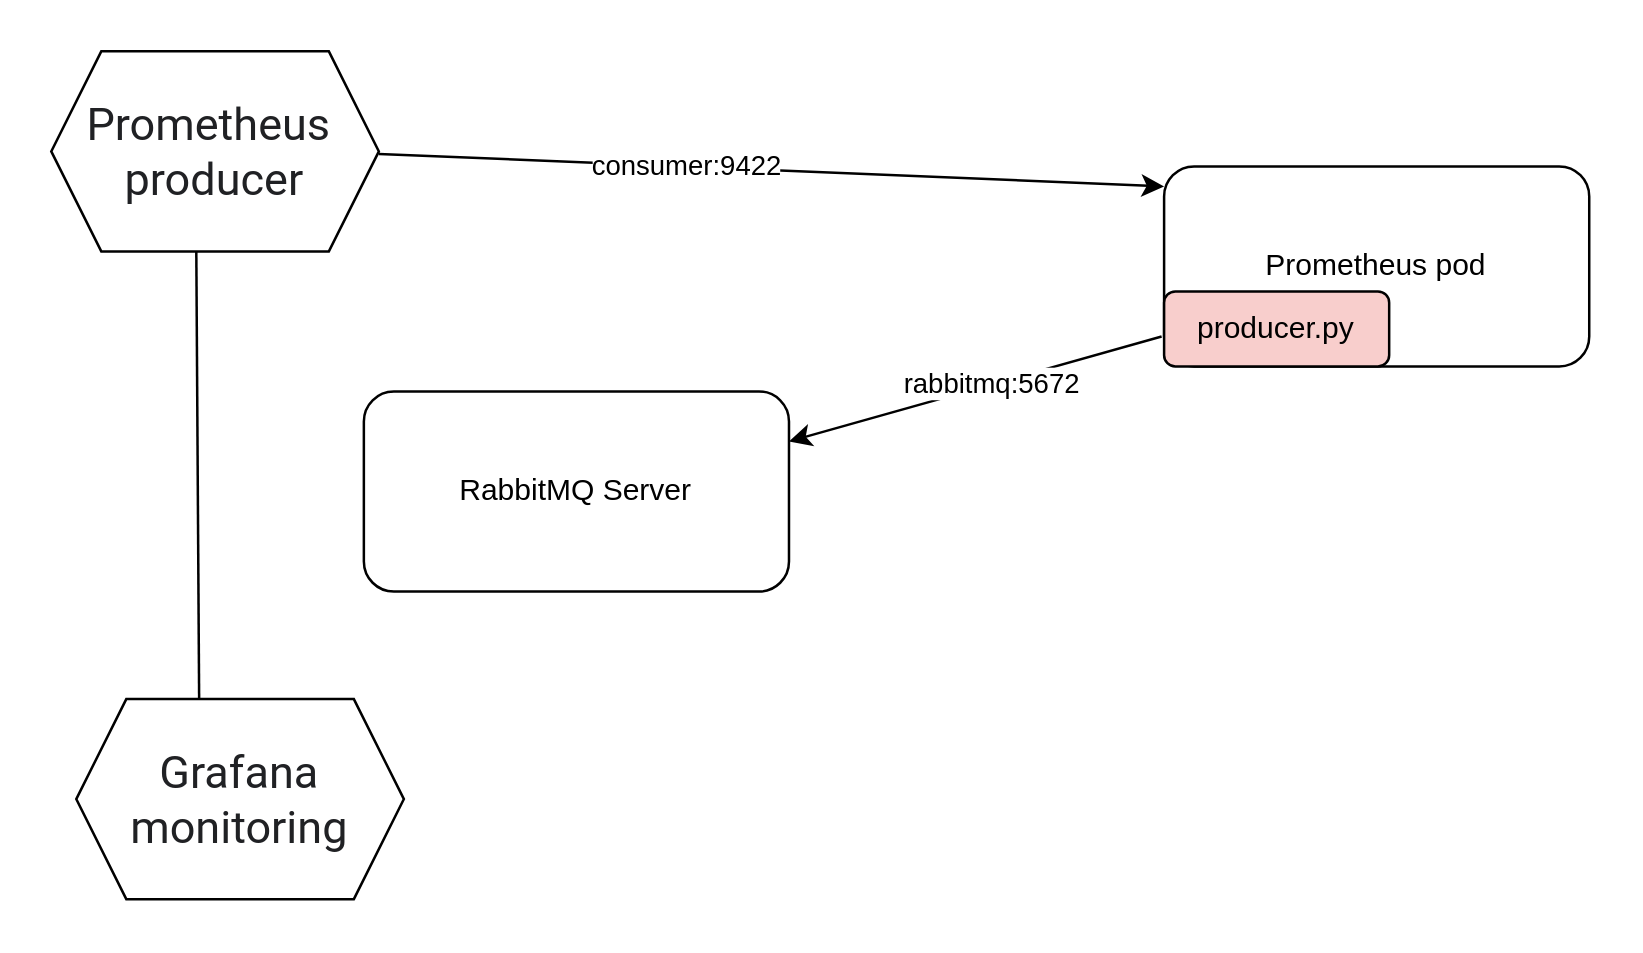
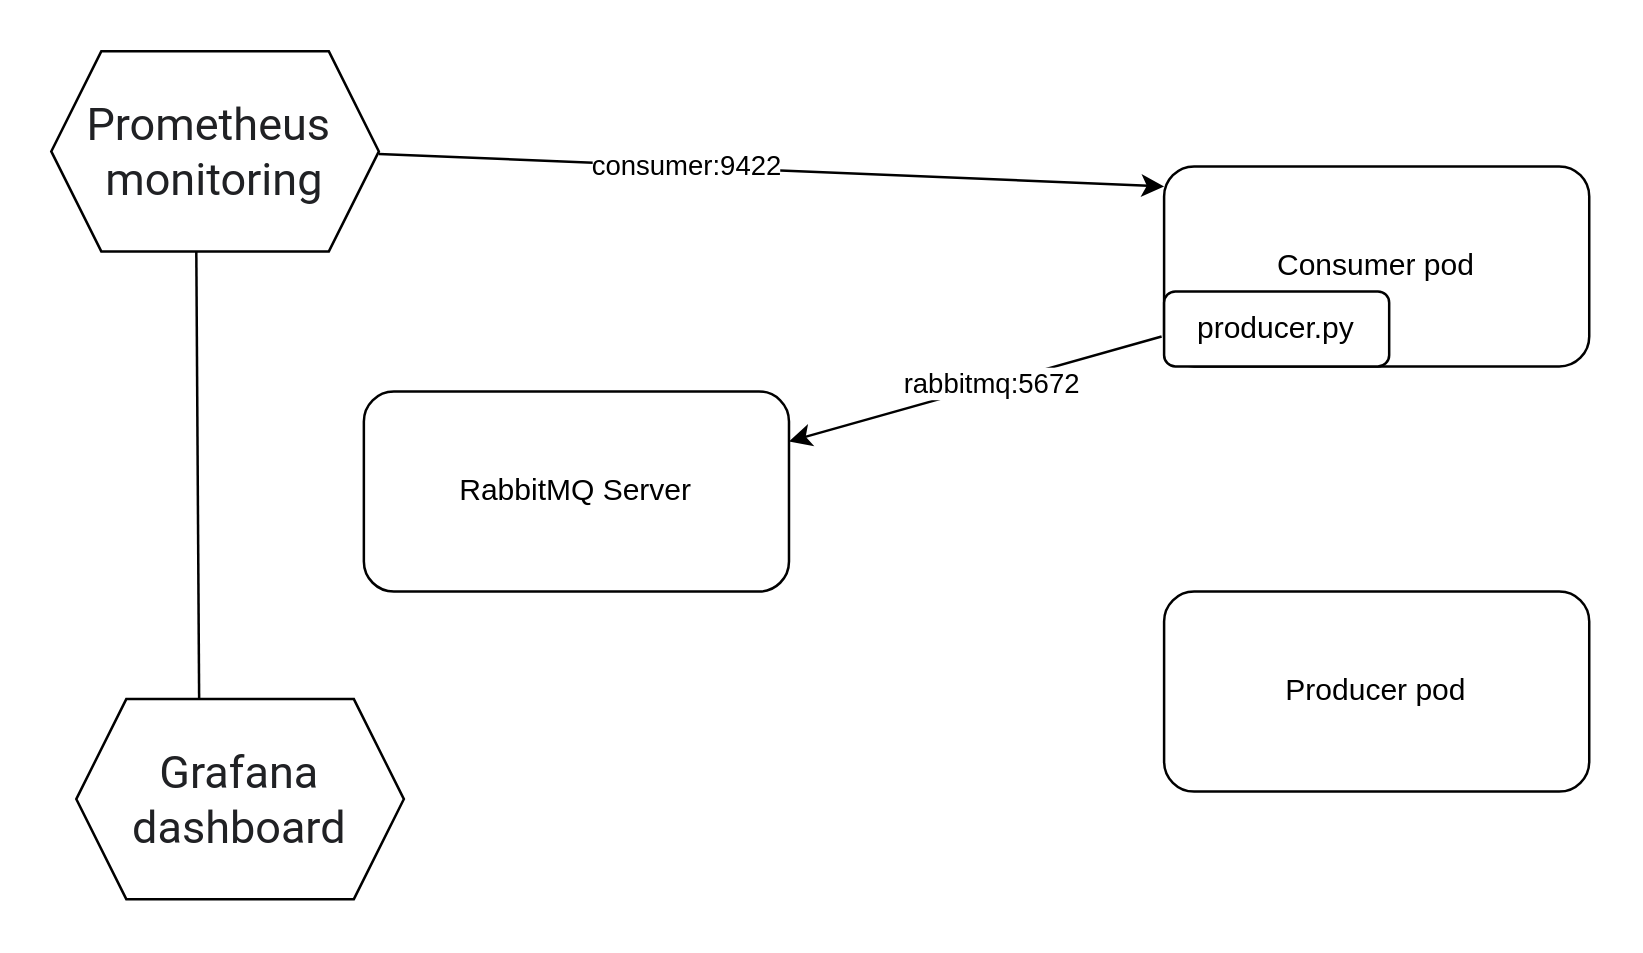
- <mxCell id="9" value="&lt;span style=&quot;color: rgb(32, 33, 36); font-family: Roboto, &amp;quot;helvetica neue&amp;quot;, helvetica, arial, sans-serif; font-size: 18px; text-align: left; background-color: rgb(255, 255, 255);&quot;&gt;Prometheus&amp;nbsp;&lt;br&gt;producer&lt;br&gt;&lt;/span&gt;" style="shape=hexagon;perimeter=hexagonPerimeter2;whiteSpace=wrap;html=1;fixedSize=1;" parent="1" vertex="1"><mxGeometry x="20" y="20" width="131" height="80" as="geometry" /></mxCell>
+ <mxCell id="9" value="&lt;span style=&quot;color: rgb(32, 33, 36); font-family: Roboto, &amp;quot;helvetica neue&amp;quot;, helvetica, arial, sans-serif; font-size: 18px; text-align: left; background-color: rgb(255, 255, 255);&quot;&gt;Prometheus&amp;nbsp;&lt;br&gt;monitoring&lt;br&gt;&lt;/span&gt;" style="shape=hexagon;perimeter=hexagonPerimeter2;whiteSpace=wrap;html=1;fixedSize=1;" parent="1" vertex="1"><mxGeometry x="20" y="20" width="131" height="80" as="geometry" /></mxCell>
- <mxCell id="3" value="Prometheus pod&lt;br&gt;" style="rounded=1;whiteSpace=wrap;html=1;" parent="2" vertex="1"><mxGeometry x="320" width="170" height="80" as="geometry" /></mxCell>
+ <mxCell id="3" value="Consumer pod&lt;br&gt;" style="rounded=1;whiteSpace=wrap;html=1;" parent="2" vertex="1"><mxGeometry x="320" width="170" height="80" as="geometry" /></mxCell>
- <mxCell id="5" value="producer.py" style="rounded=1;whiteSpace=wrap;html=1;fillColor=#f8cecc;" parent="2" vertex="1"><mxGeometry x="320" y="50" width="90" height="30" as="geometry" /></mxCell>
+ <mxCell id="5" value="producer.py" style="rounded=1;whiteSpace=wrap;html=1;" parent="2" vertex="1"><mxGeometry x="320" y="50" width="90" height="30" as="geometry" /></mxCell>
+ <mxCell id="4" value="Producer pod" style="rounded=1;whiteSpace=wrap;html=1;" parent="2" vertex="1"><mxGeometry x="320" y="170" width="170" height="80" as="geometry" /></mxCell>
- <mxCell id="12" value="&lt;span style=&quot;color: rgb(32, 33, 36); font-family: Roboto, &amp;quot;helvetica neue&amp;quot;, helvetica, arial, sans-serif; font-size: 18px; text-align: left; background-color: rgb(255, 255, 255);&quot;&gt;Grafana monitoring&lt;br&gt;&lt;/span&gt;" style="shape=hexagon;perimeter=hexagonPerimeter2;whiteSpace=wrap;html=1;fixedSize=1;" parent="1" vertex="1"><mxGeometry x="30" y="279" width="131" height="80" as="geometry" /></mxCell>
+ <mxCell id="12" value="&lt;span style=&quot;color: rgb(32, 33, 36); font-family: Roboto, &amp;quot;helvetica neue&amp;quot;, helvetica, arial, sans-serif; font-size: 18px; text-align: left; background-color: rgb(255, 255, 255);&quot;&gt;Grafana dashboard&lt;br&gt;&lt;/span&gt;" style="shape=hexagon;perimeter=hexagonPerimeter2;whiteSpace=wrap;html=1;fixedSize=1;" parent="1" vertex="1"><mxGeometry x="30" y="279" width="131" height="80" as="geometry" /></mxCell>
